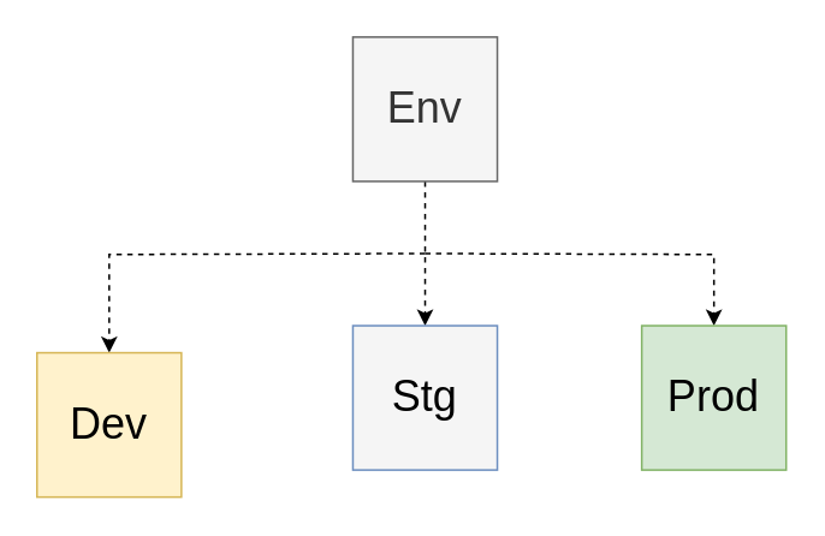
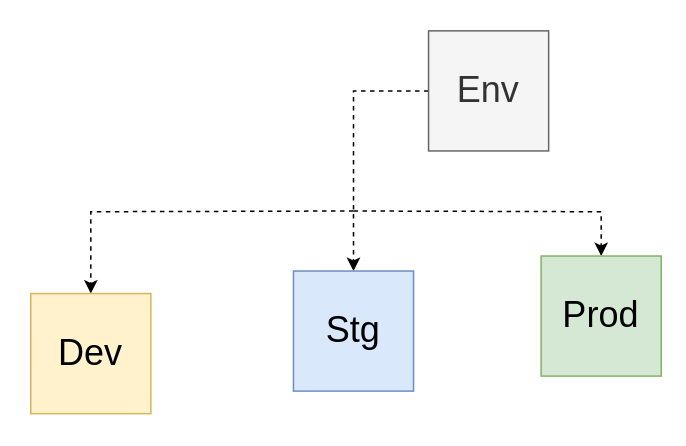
- <mxCell id="3" value="&lt;font style=&quot;font-size: 24px;&quot;&gt;Env&lt;/font&gt;" style="whiteSpace=wrap;html=1;aspect=fixed;fillColor=#f5f5f5;strokeColor=#666666;fontColor=#333333;" vertex="1" parent="1"><mxGeometry x="195" y="20" width="80" height="80" as="geometry" /></mxCell>
+ <mxCell id="3" value="&lt;font style=&quot;font-size: 24px;&quot;&gt;Env&lt;/font&gt;" style="whiteSpace=wrap;html=1;aspect=fixed;fillColor=#f5f5f5;strokeColor=#666666;fontColor=#333333;" vertex="1" parent="1"><mxGeometry x="285" y="20" width="80" height="80" as="geometry" /></mxCell>
- <mxCell id="6" value="&lt;font style=&quot;font-size: 24px;&quot;&gt;Stg&lt;/font&gt;" style="whiteSpace=wrap;html=1;aspect=fixed;fillColor=#f5f5f5;strokeColor=#6c8ebf;" vertex="1" parent="1"><mxGeometry x="195" y="180" width="80" height="80" as="geometry" /></mxCell>
+ <mxCell id="6" value="&lt;font style=&quot;font-size: 24px;&quot;&gt;Stg&lt;/font&gt;" style="whiteSpace=wrap;html=1;aspect=fixed;fillColor=#dae8fc;strokeColor=#6c8ebf;" vertex="1" parent="1"><mxGeometry x="195" y="180" width="80" height="80" as="geometry" /></mxCell>
- <mxCell id="8" value="&lt;font style=&quot;font-size: 24px;&quot;&gt;Prod&lt;/font&gt;" style="whiteSpace=wrap;html=1;aspect=fixed;fillColor=#d5e8d4;strokeColor=#82b366;" vertex="1" parent="1"><mxGeometry x="355" y="180" width="80" height="80" as="geometry" /></mxCell>
+ <mxCell id="8" value="&lt;font style=&quot;font-size: 24px;&quot;&gt;Prod&lt;/font&gt;" style="whiteSpace=wrap;html=1;aspect=fixed;fillColor=#d5e8d4;strokeColor=#82b366;" vertex="1" parent="1"><mxGeometry x="360" y="170" width="80" height="80" as="geometry" /></mxCell>
